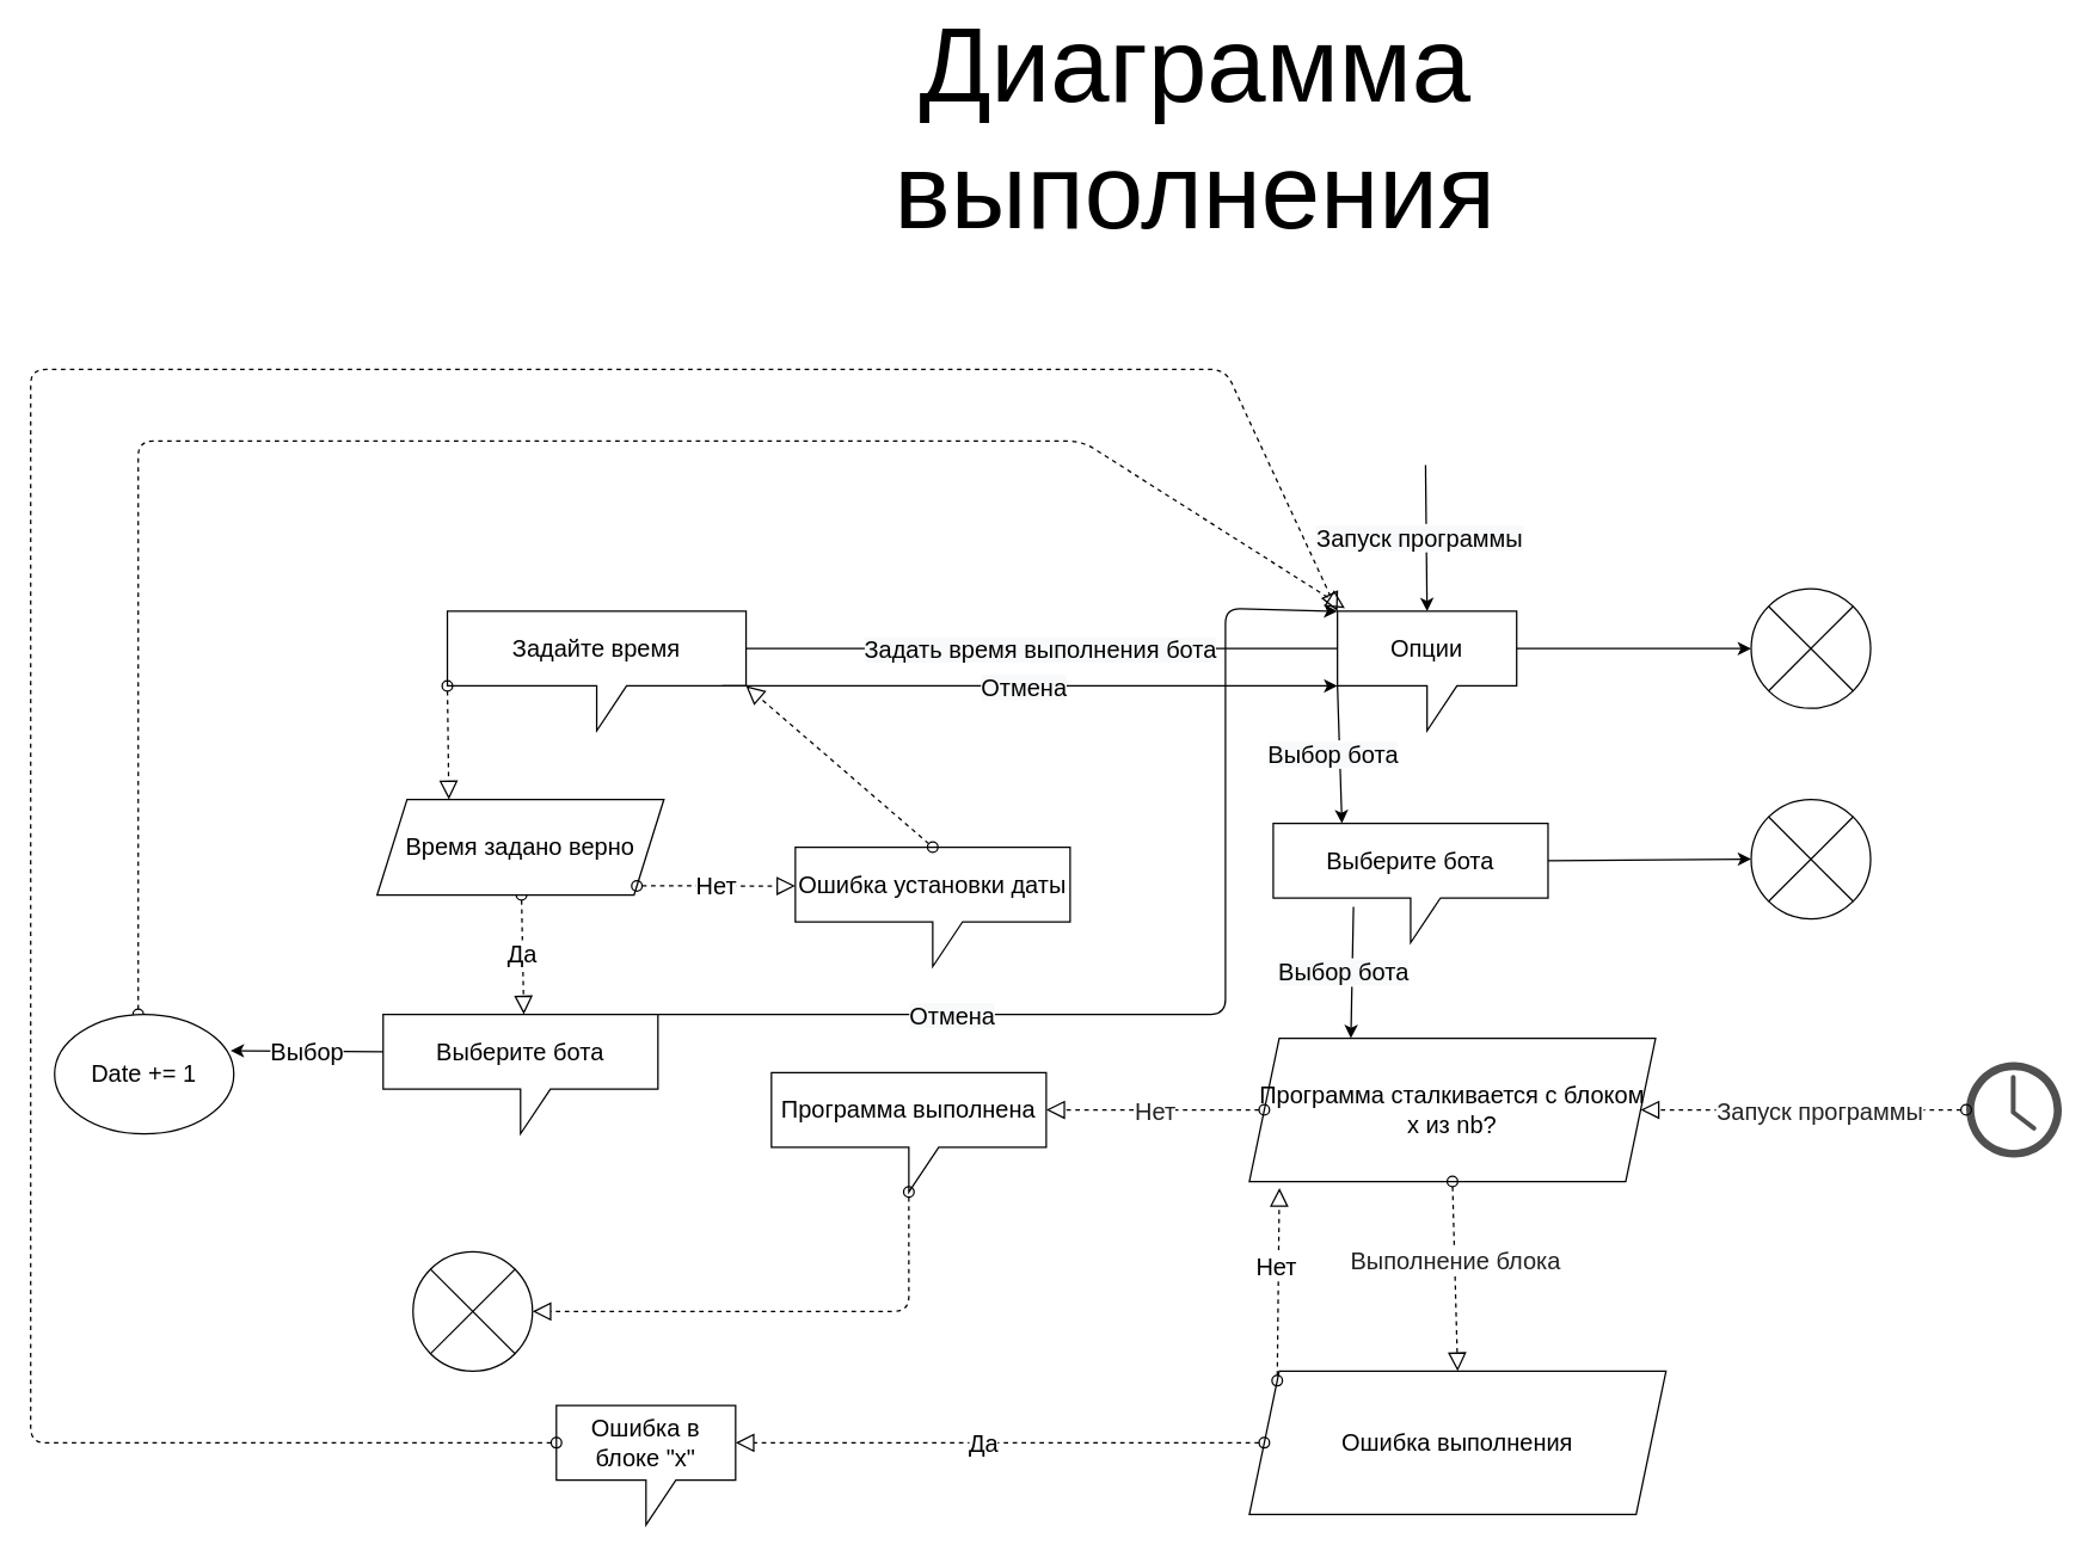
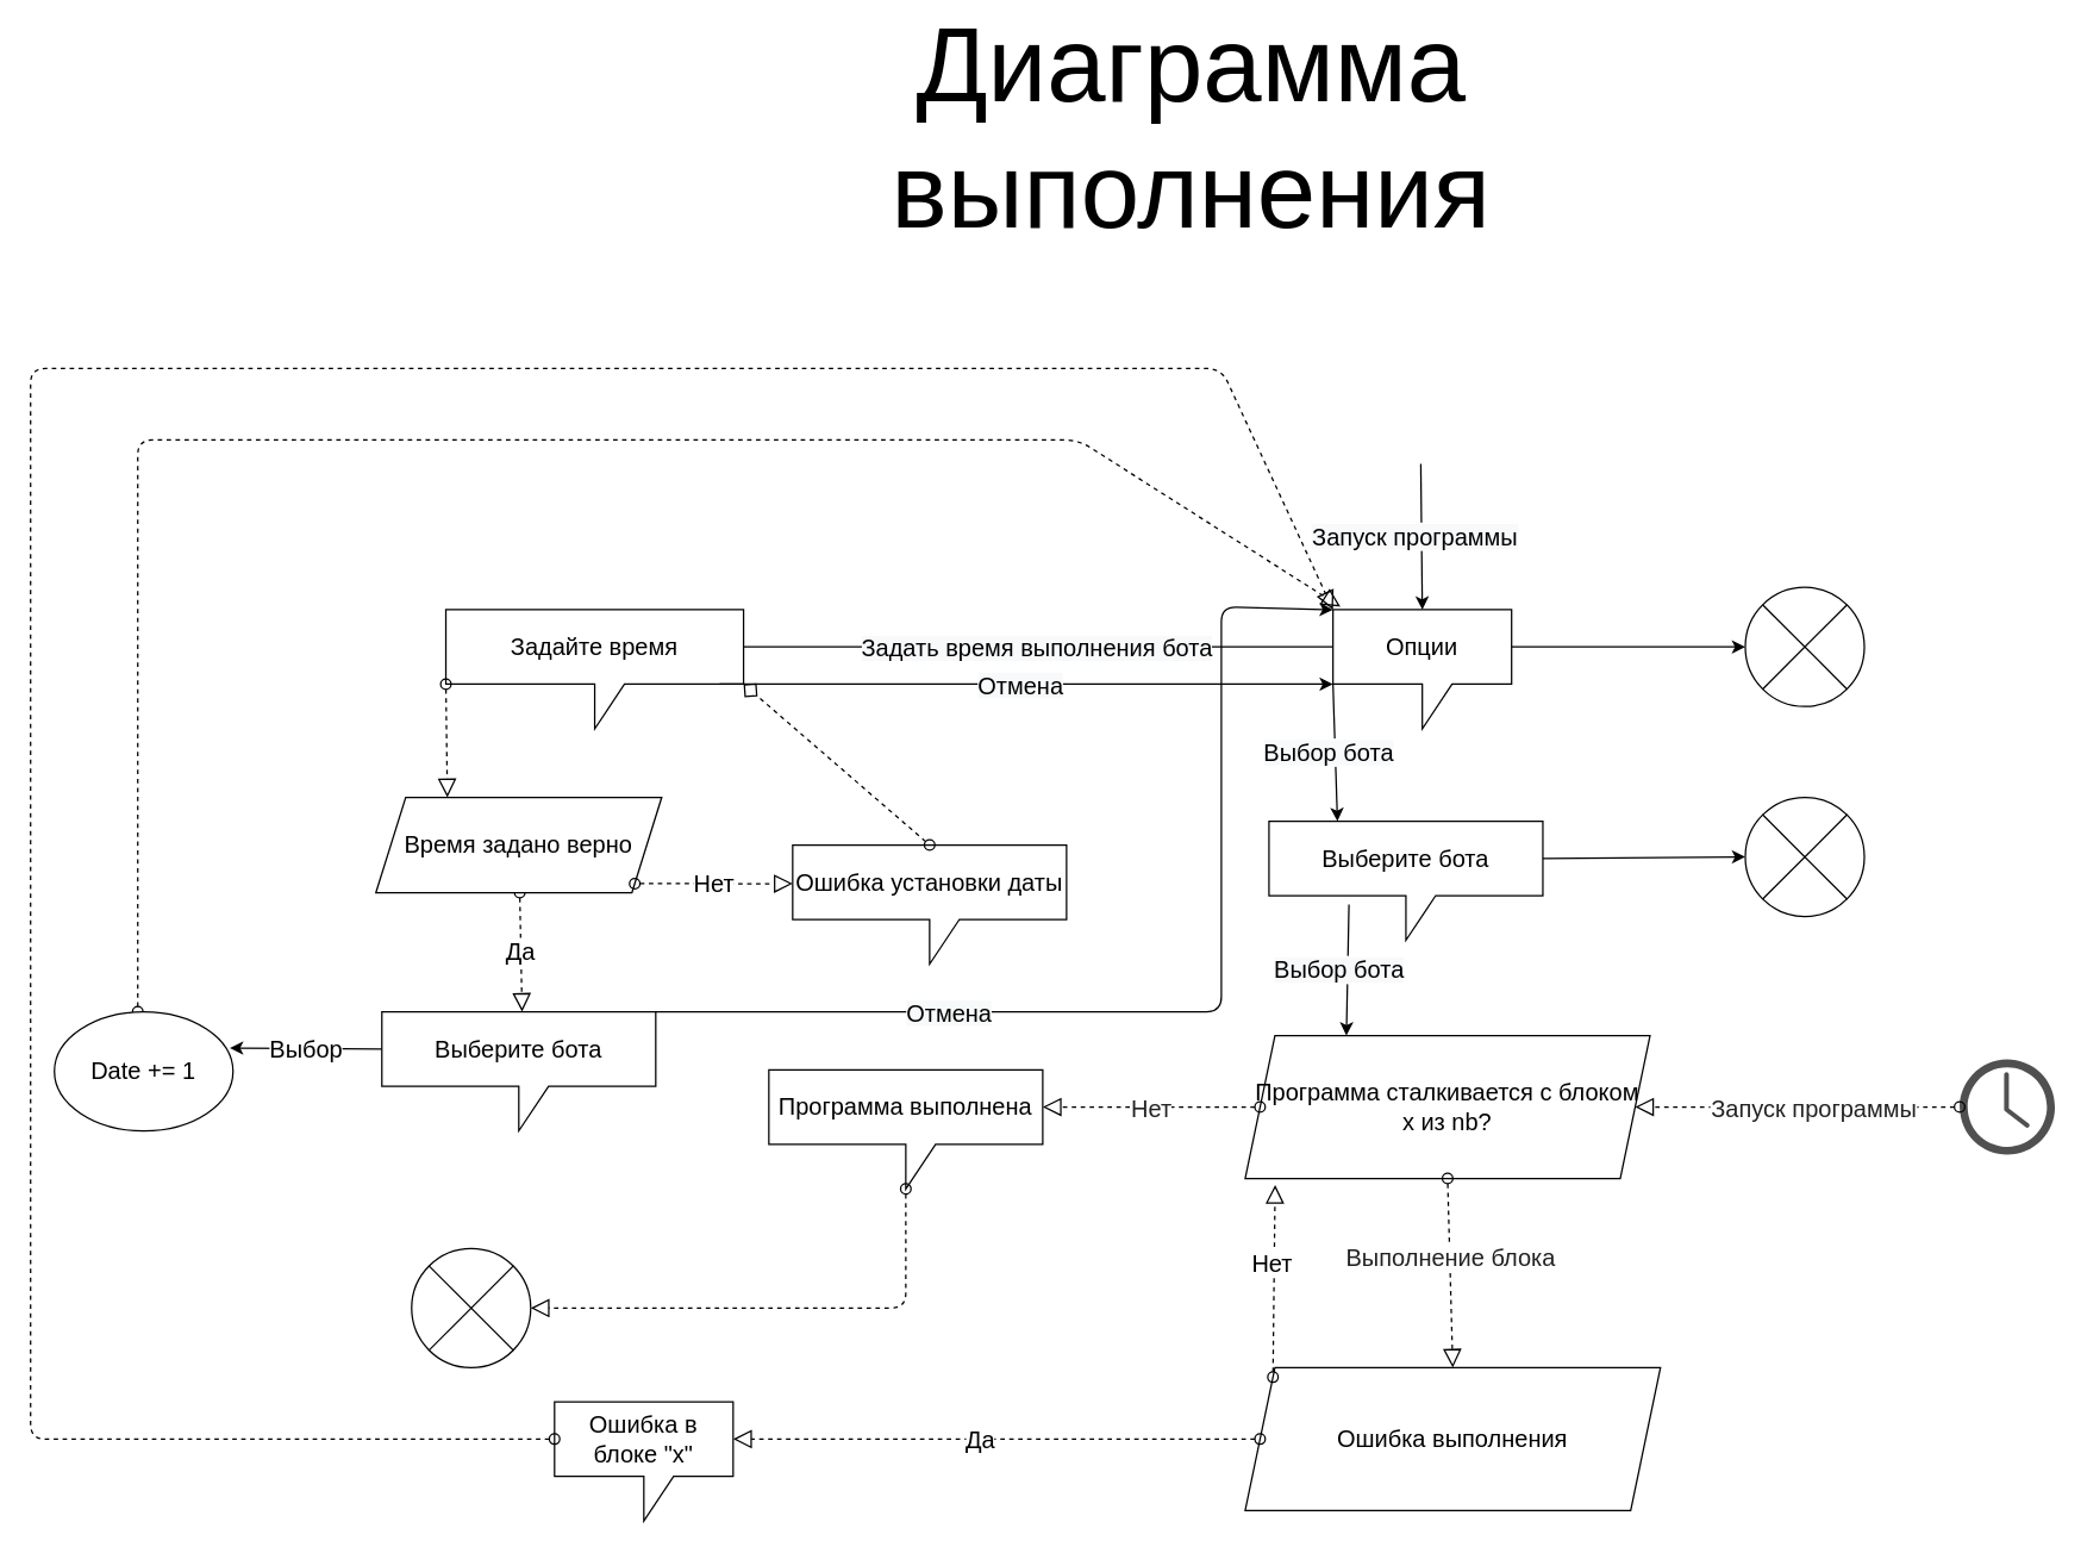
- <mxCell id="42" value="" style="startArrow=oval;startFill=0;startSize=7;endArrow=block;endFill=0;endSize=10;dashed=1;html=1;exitX=0.5;exitY=0;exitDx=0;exitDy=0;exitPerimeter=0;entryX=0;entryY=0;entryDx=200;entryDy=50;entryPerimeter=0;" edge="1" parent="1" source="41" target="33"><mxGeometry width="100" relative="1" as="geometry"><mxPoint x="315" y="472" as="sourcePoint" /><mxPoint x="316" y="548" as="targetPoint" /></mxGeometry></mxCell>
+ <mxCell id="42" value="" style="startArrow=oval;startFill=0;startSize=7;endArrow=diamond;endFill=0;endSize=10;dashed=1;html=1;exitX=0.5;exitY=0;exitDx=0;exitDy=0;exitPerimeter=0;entryX=0;entryY=0;entryDx=200;entryDy=50;entryPerimeter=0;" edge="1" parent="1" source="41" target="33"><mxGeometry width="100" relative="1" as="geometry"><mxPoint x="315" y="472" as="sourcePoint" /><mxPoint x="316" y="548" as="targetPoint" /></mxGeometry></mxCell>
